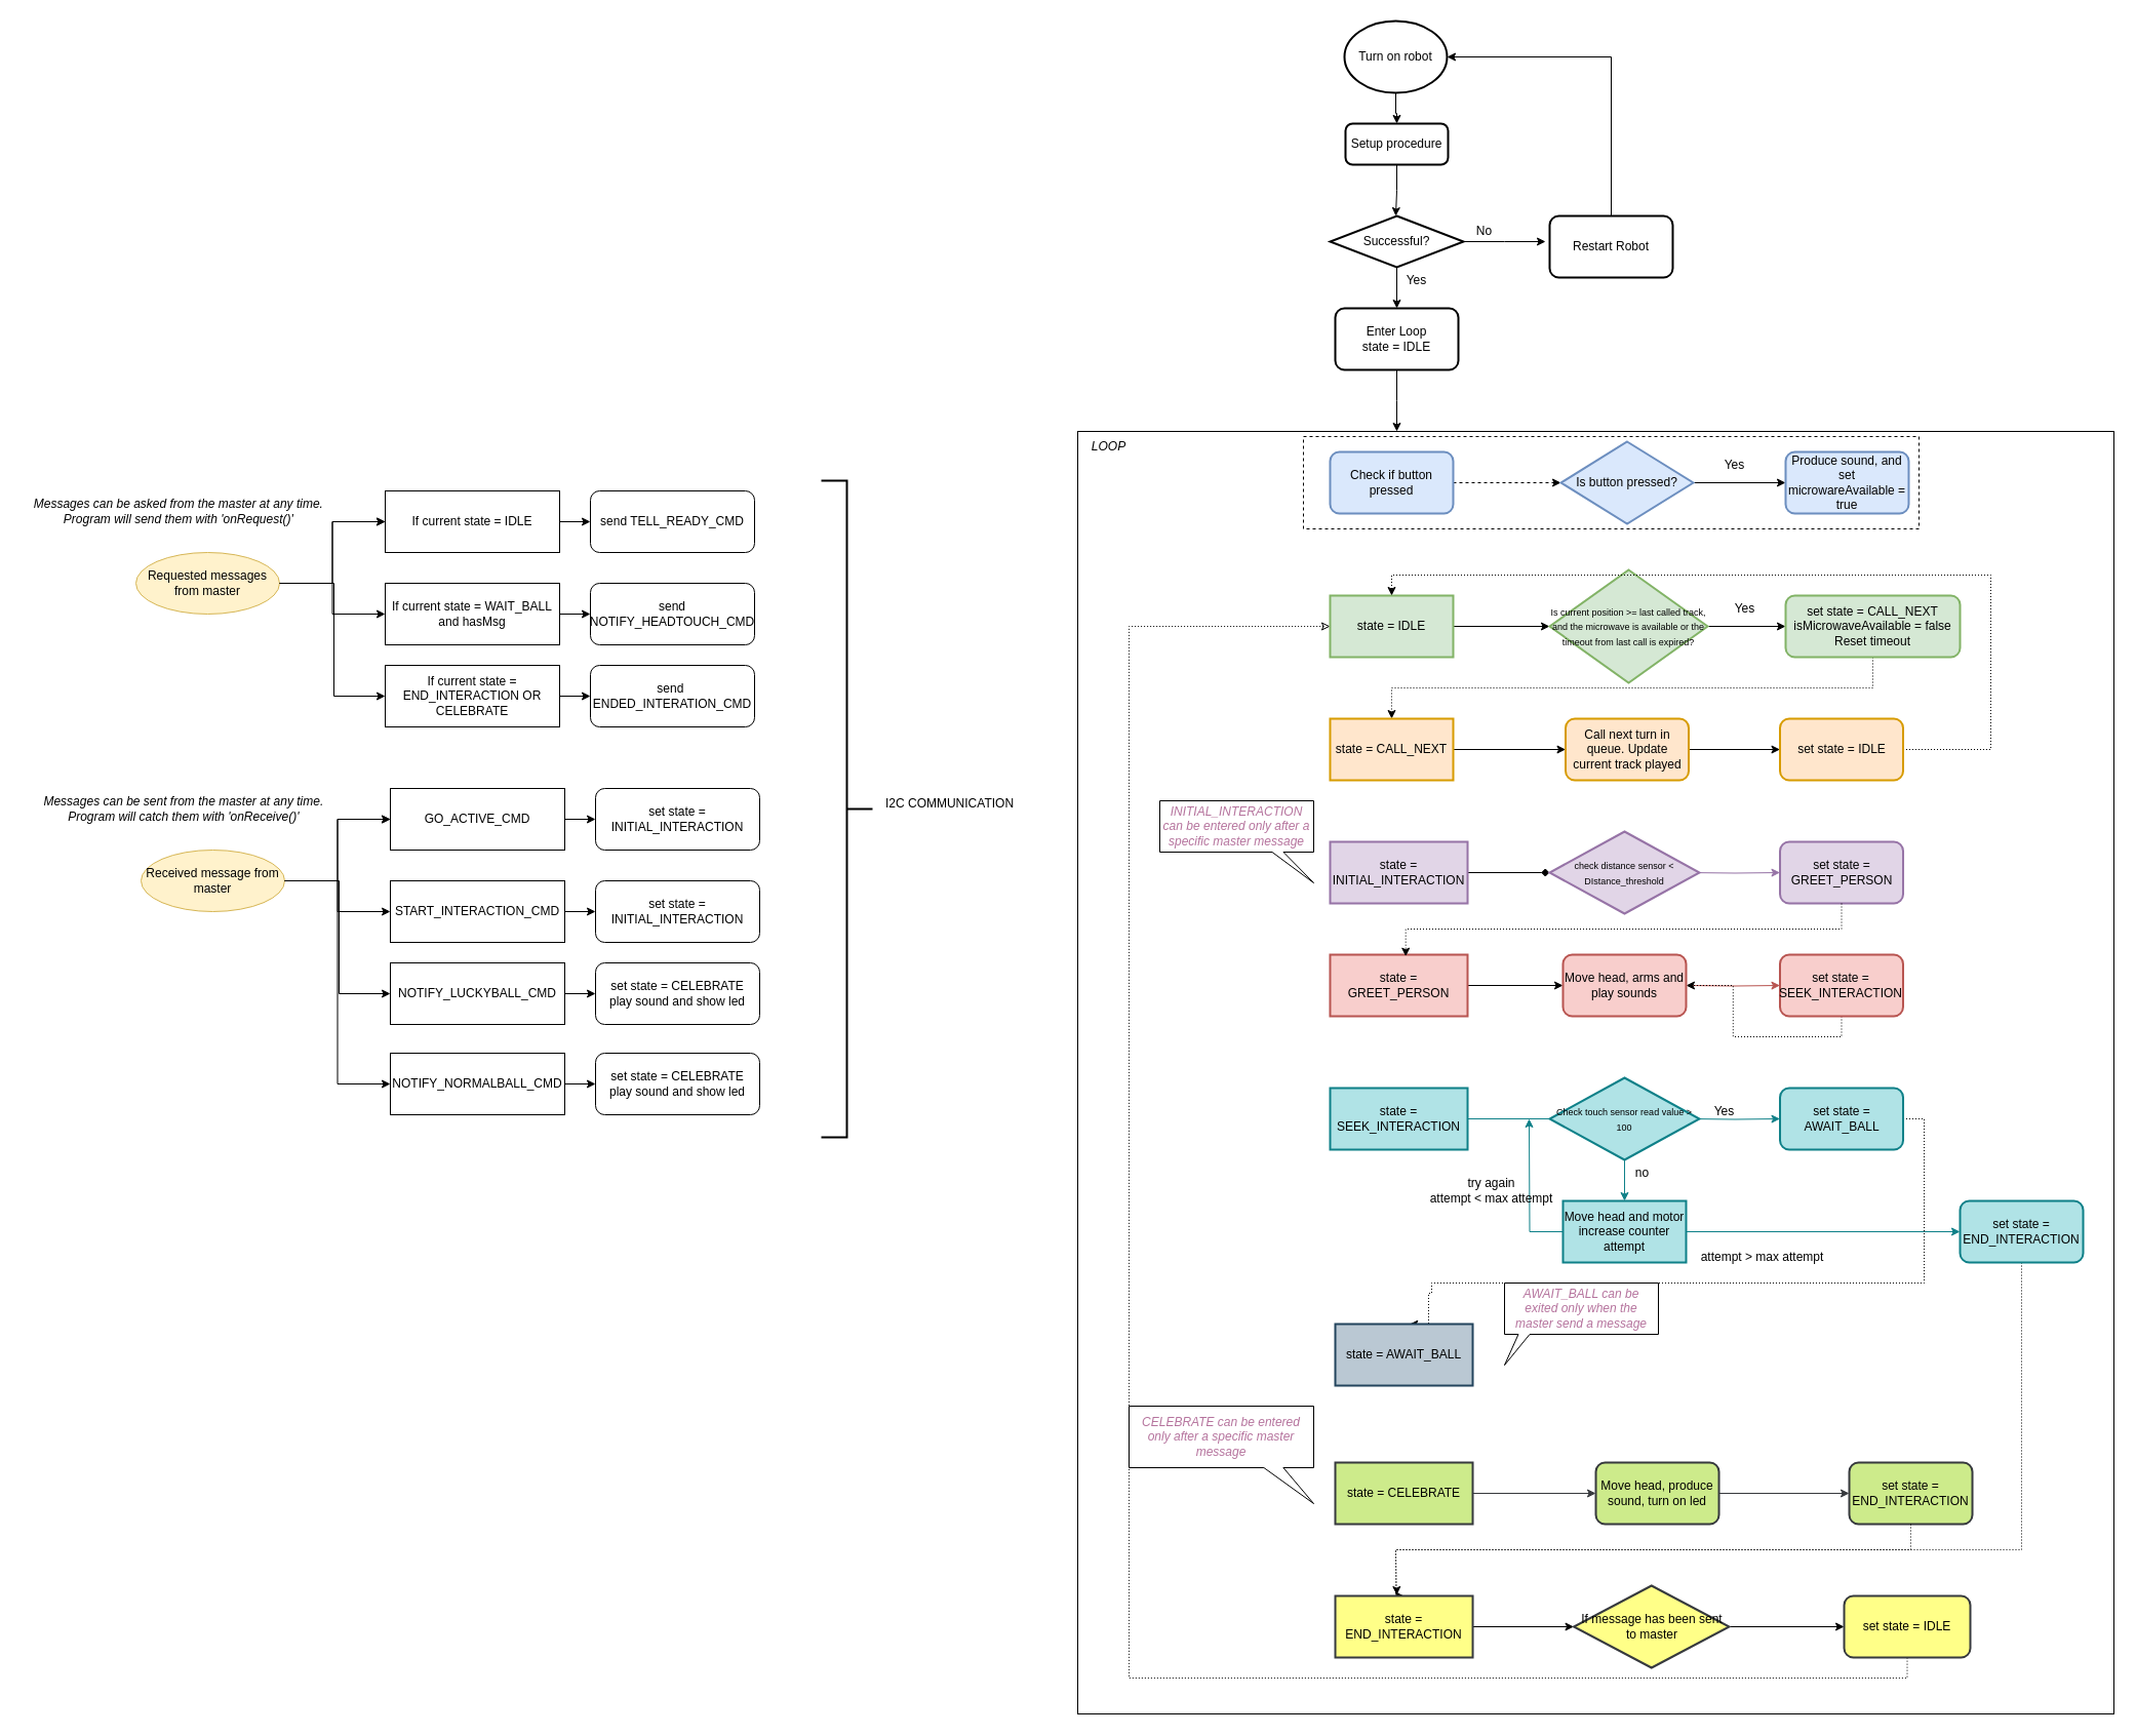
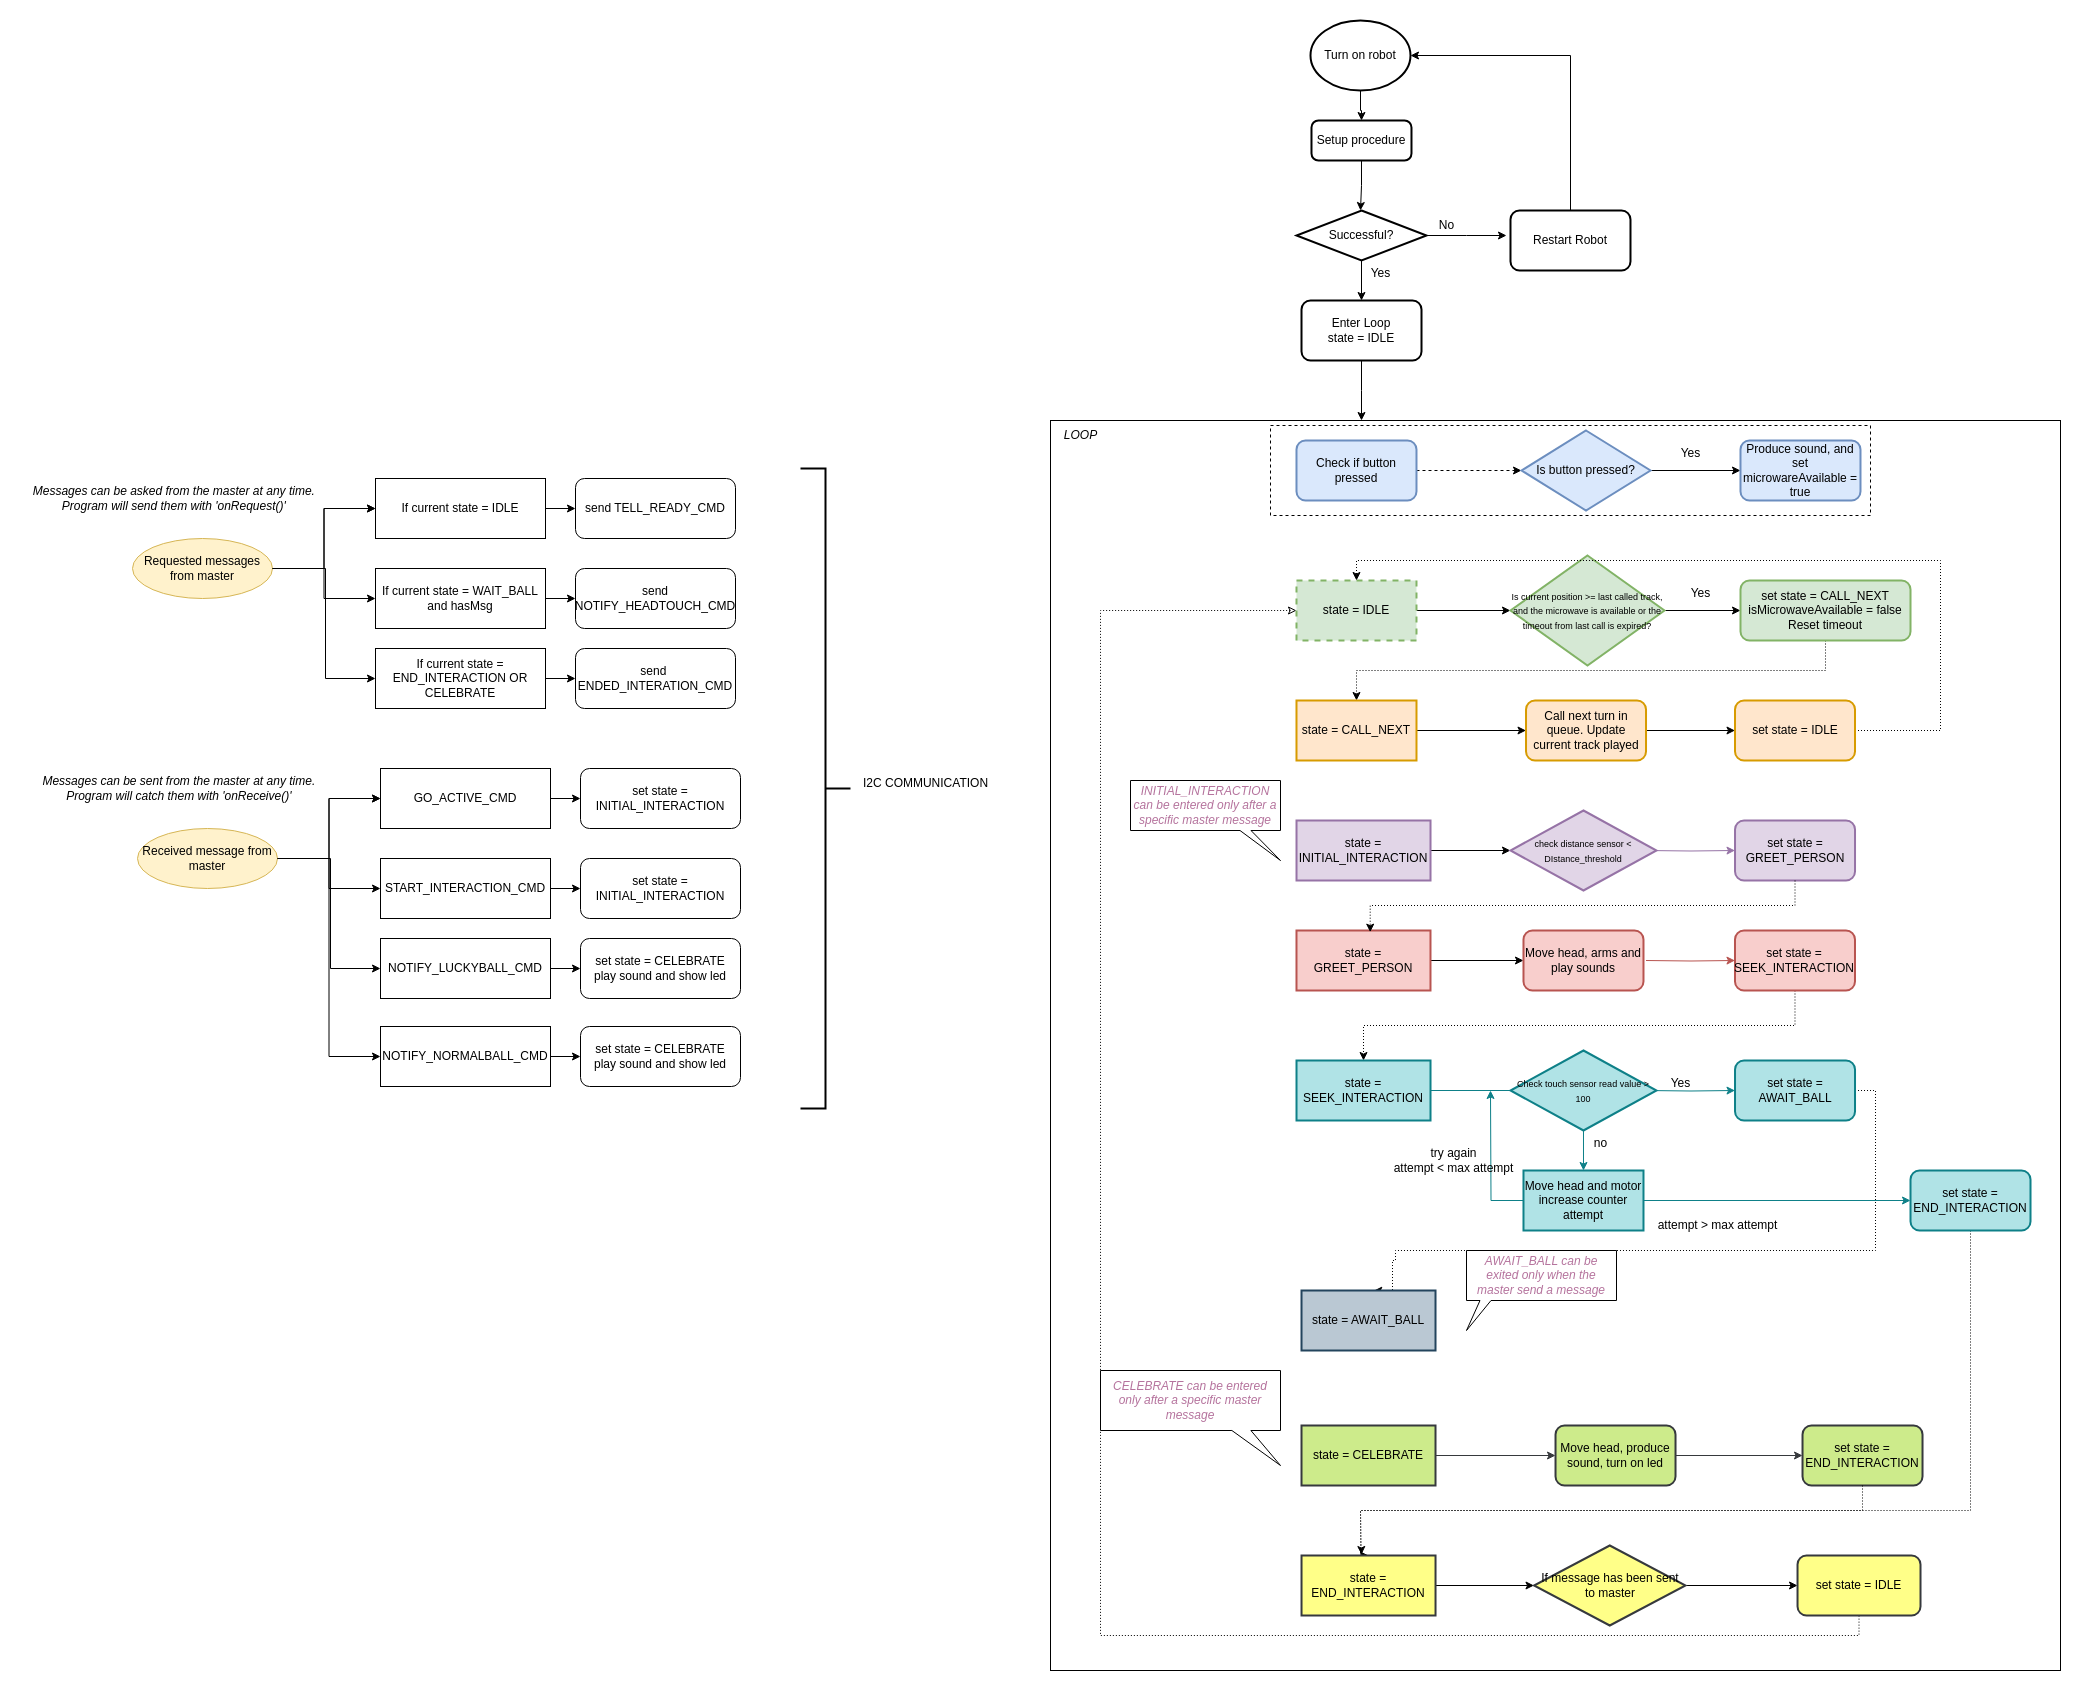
- <mxCell id="26" value="state = IDLE" style="whiteSpace=wrap;html=1;fillColor=#d5e8d4;strokeColor=#82b366;strokeWidth=2;" vertex="1" parent="1"><mxGeometry x="1295.995" y="580" width="120" height="60" as="geometry" /></mxCell>
+ <mxCell id="26" value="state = IDLE" style="whiteSpace=wrap;html=1;fillColor=#d5e8d4;strokeColor=#82b366;strokeWidth=2;dashed=1;" vertex="1" parent="1"><mxGeometry x="1295.995" y="580" width="120" height="60" as="geometry" /></mxCell>
- <mxCell id="37" value="" style="edgeStyle=orthogonalEdgeStyle;rounded=0;orthogonalLoop=1;jettySize=auto;html=1;endArrow=diamond;" edge="1" parent="1" source="38" target="41"><mxGeometry relative="1" as="geometry" /></mxCell>
+ <mxCell id="37" value="" style="edgeStyle=orthogonalEdgeStyle;rounded=0;orthogonalLoop=1;jettySize=auto;html=1;" edge="1" parent="1" source="38" target="41"><mxGeometry relative="1" as="geometry" /></mxCell>
- <mxCell id="45" style="edgeStyle=orthogonalEdgeStyle;rounded=0;orthogonalLoop=1;jettySize=auto;html=1;exitX=0.5;exitY=1;exitDx=0;exitDy=0;dashed=1;dashPattern=1 2;" edge="1" parent="1" source="46" target="47"><mxGeometry relative="1" as="geometry" /></mxCell>
+ <mxCell id="45" style="edgeStyle=orthogonalEdgeStyle;rounded=0;orthogonalLoop=1;jettySize=auto;html=1;exitX=0.5;exitY=1;exitDx=0;exitDy=0;dashed=1;dashPattern=1 2;" edge="1" parent="1" source="46" target="49"><mxGeometry relative="1" as="geometry" /></mxCell>
